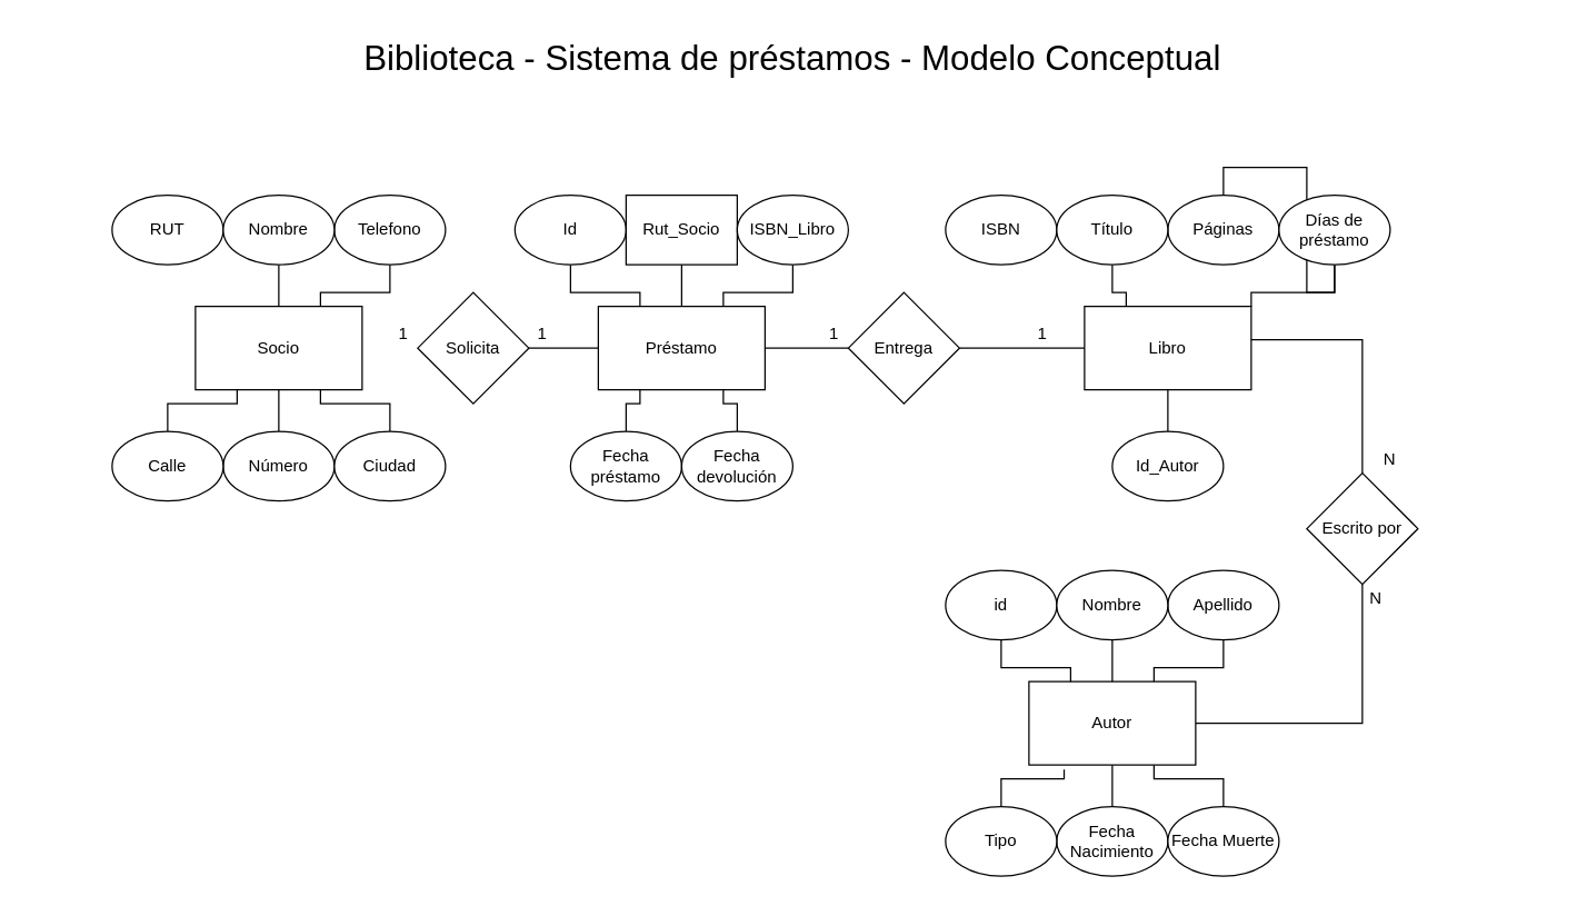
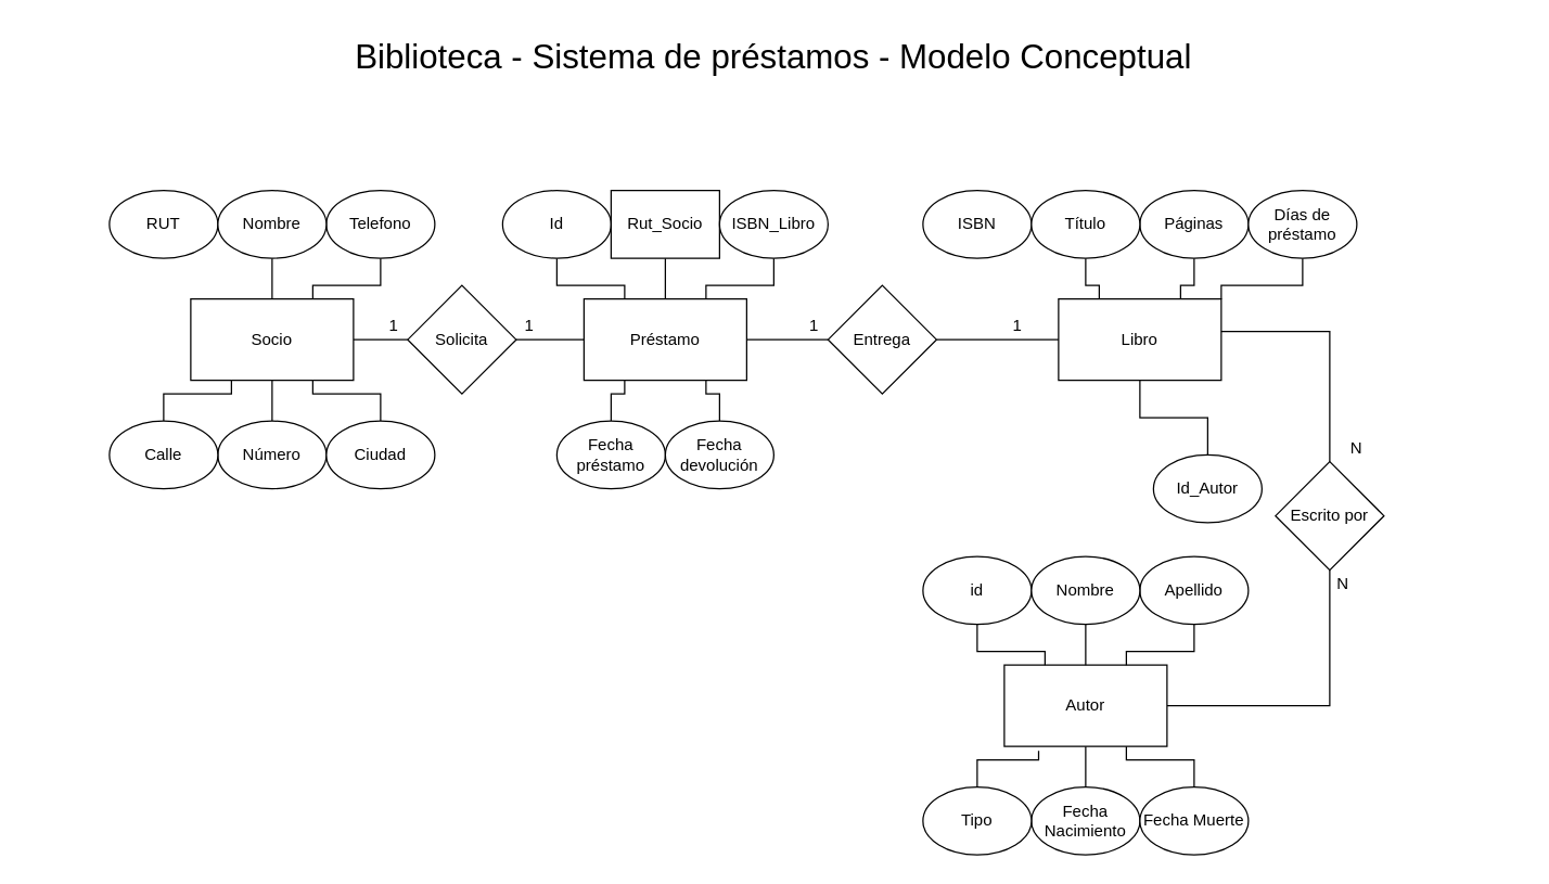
- <mxCell id="13" style="edgeStyle=orthogonalEdgeStyle;rounded=0;orthogonalLoop=1;jettySize=auto;html=1;endArrow=none;endFill=0;" parent="1" source="14" target="48" edge="1"><mxGeometry relative="1" as="geometry" /></mxCell>
+ <mxCell id="13" style="edgeStyle=orthogonalEdgeStyle;rounded=0;orthogonalLoop=1;jettySize=auto;html=1;entryX=0.75;entryY=0;entryDx=0;entryDy=0;endArrow=none;endFill=0;" parent="1" source="14" target="11" edge="1"><mxGeometry relative="1" as="geometry" /></mxCell>
+ <mxCell id="2" style="edgeStyle=orthogonalEdgeStyle;rounded=0;orthogonalLoop=1;jettySize=auto;html=1;entryX=0;entryY=0.5;entryDx=0;entryDy=0;endArrow=none;endFill=0;" parent="1" source="3" target="50" edge="1"><mxGeometry relative="1" as="geometry" /></mxCell>
- <mxCell id="16" value="Id_Autor" style="ellipse;whiteSpace=wrap;html=1;" parent="1" vertex="1"><mxGeometry x="800" y="310" width="80" height="50" as="geometry" /></mxCell>
+ <mxCell id="16" value="Id_Autor" style="ellipse;whiteSpace=wrap;html=1;" parent="1" vertex="1"><mxGeometry x="850" y="335" width="80" height="50" as="geometry" /></mxCell>
